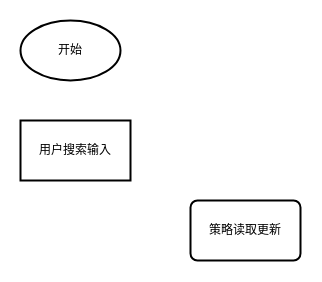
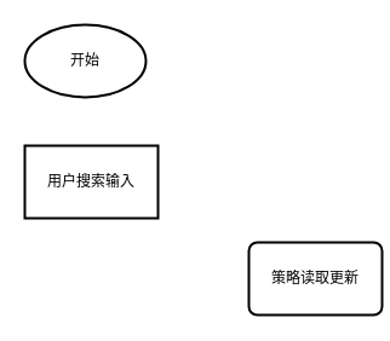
- <mxCell id="3" value="策略读取更新" style="rounded=1;whiteSpace=wrap;html=1;absoluteArcSize=1;arcSize=14;strokeWidth=2;" vertex="1" parent="1"><mxGeometry x="190" y="200" width="110" height="60" as="geometry" /></mxCell>
+ <mxCell id="3" value="策略读取更新" style="rounded=1;whiteSpace=wrap;html=1;absoluteArcSize=1;arcSize=14;strokeWidth=2;" vertex="1" parent="1"><mxGeometry x="205" y="200" width="110" height="60" as="geometry" /></mxCell>
